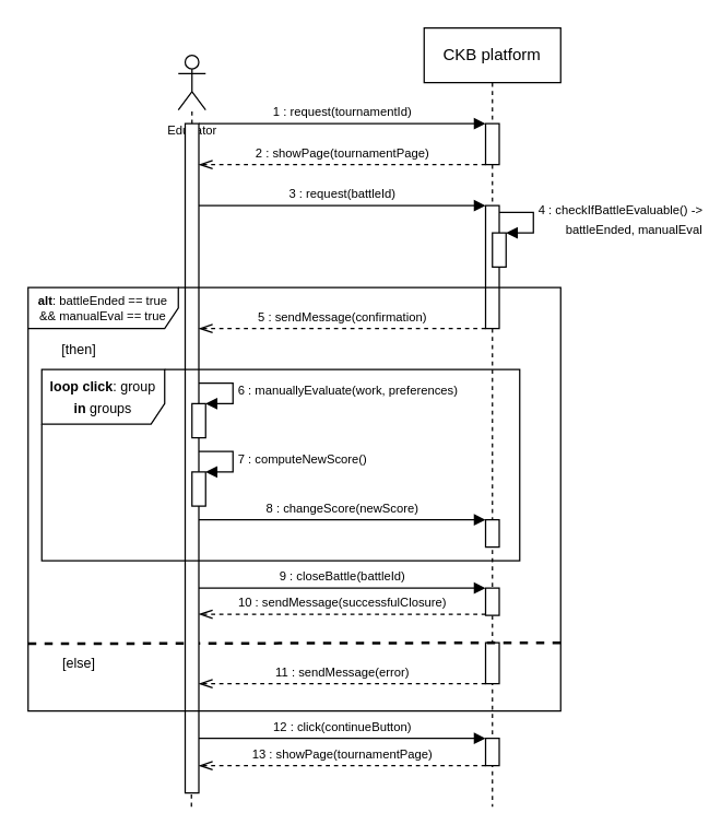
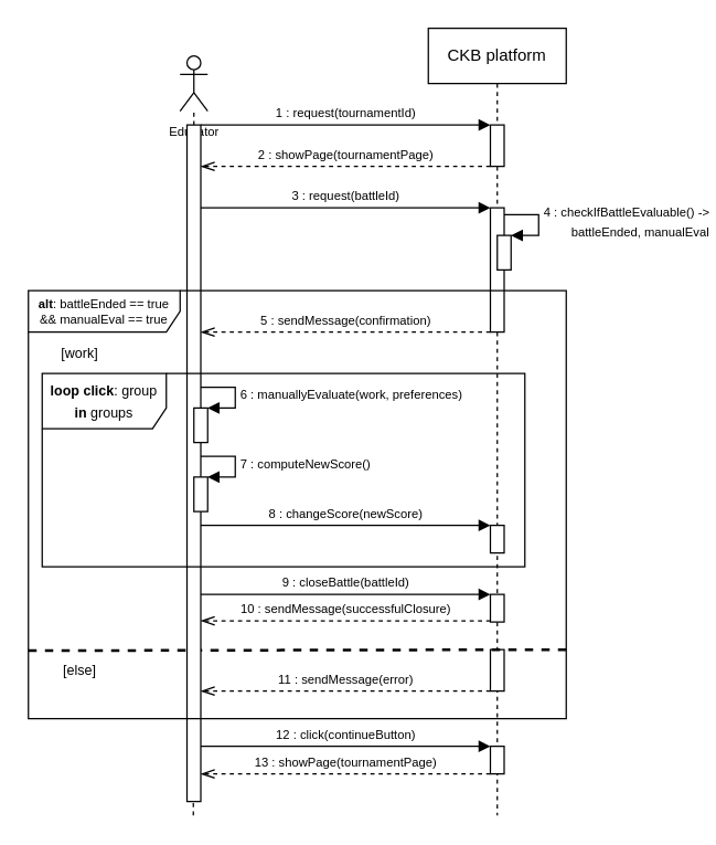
- <mxCell id="25" value="[then]" style="text;html=1;strokeColor=none;fillColor=none;align=center;verticalAlign=middle;whiteSpace=wrap;rounded=0;fontSize=10;" parent="1" vertex="1"><mxGeometry x="40" y="250" width="35" height="10" as="geometry" /></mxCell>
+ <mxCell id="25" value="[work]" style="text;html=1;strokeColor=none;fillColor=none;align=center;verticalAlign=middle;whiteSpace=wrap;rounded=0;fontSize=10;" parent="1" vertex="1"><mxGeometry x="40" y="250" width="35" height="10" as="geometry" /></mxCell>
